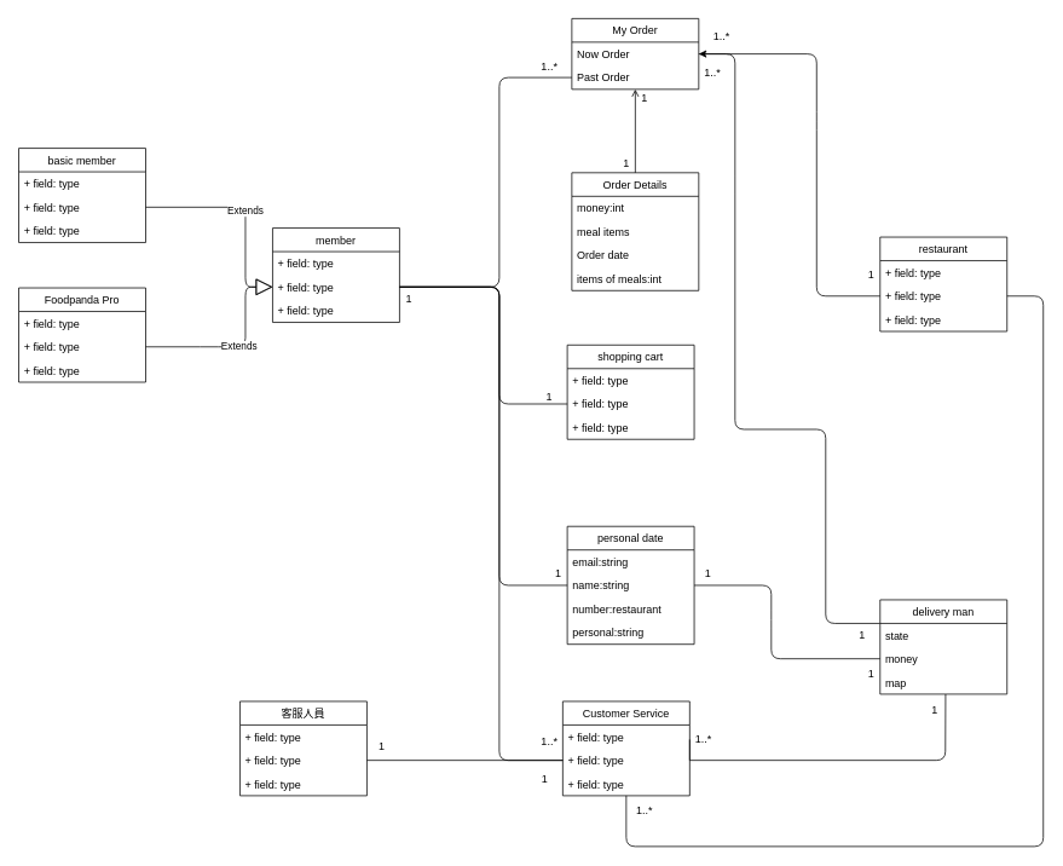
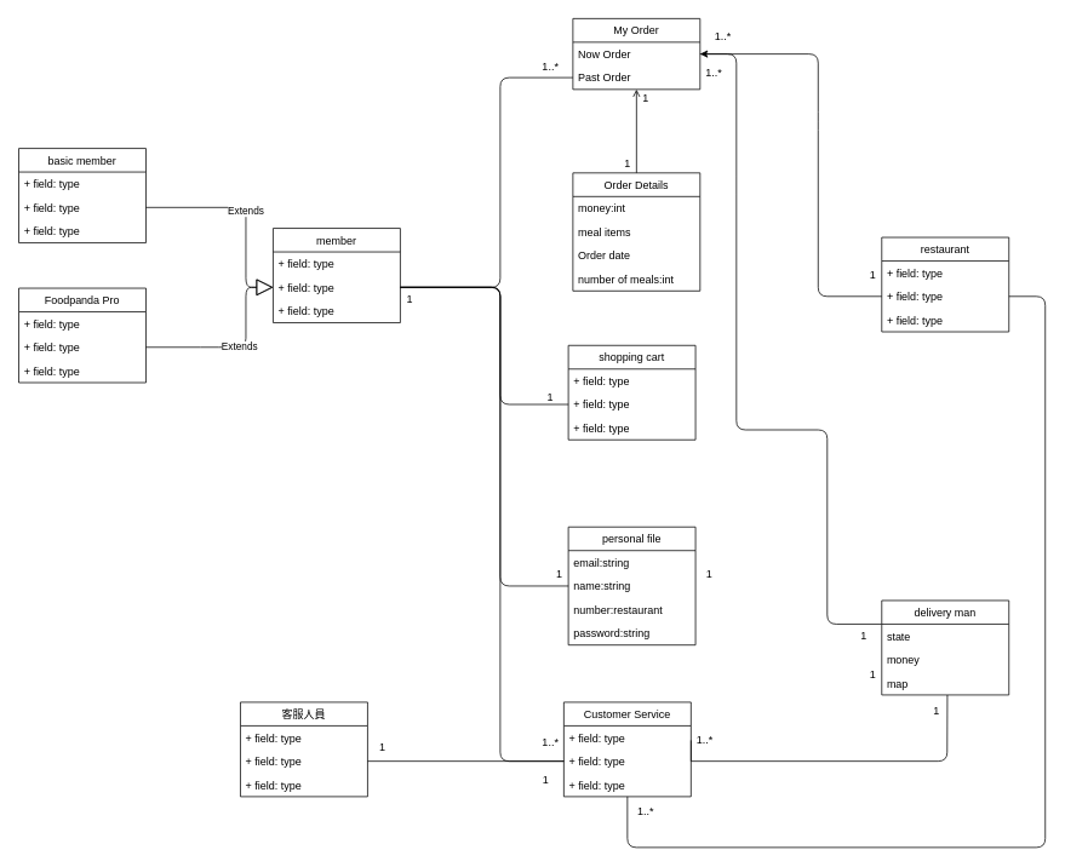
- <mxCell id="22" value="items of meals:int" style="text;strokeColor=none;fillColor=none;align=left;verticalAlign=top;spacingLeft=4;spacingRight=4;overflow=hidden;rotatable=0;points=[[0,0.5],[1,0.5]];portConstraint=eastwest;" vertex="1" parent="18"><mxGeometry y="104" width="140" height="26" as="geometry" /></mxCell>
+ <mxCell id="22" value="number of meals:int" style="text;strokeColor=none;fillColor=none;align=left;verticalAlign=top;spacingLeft=4;spacingRight=4;overflow=hidden;rotatable=0;points=[[0,0.5],[1,0.5]];portConstraint=eastwest;" vertex="1" parent="18"><mxGeometry y="104" width="140" height="26" as="geometry" /></mxCell>
- <mxCell id="23" value="personal date" style="swimlane;fontStyle=0;childLayout=stackLayout;horizontal=1;startSize=26;fillColor=none;horizontalStack=0;resizeParent=1;resizeParentMax=0;resizeLast=0;collapsible=1;marginBottom=0;" vertex="1" parent="1"><mxGeometry x="625" y="580" width="140" height="130" as="geometry" /></mxCell>
+ <mxCell id="23" value="personal file" style="swimlane;fontStyle=0;childLayout=stackLayout;horizontal=1;startSize=26;fillColor=none;horizontalStack=0;resizeParent=1;resizeParentMax=0;resizeLast=0;collapsible=1;marginBottom=0;" vertex="1" parent="1"><mxGeometry x="625" y="580" width="140" height="130" as="geometry" /></mxCell>
- <mxCell id="27" value="personal:string" style="text;strokeColor=none;fillColor=none;align=left;verticalAlign=top;spacingLeft=4;spacingRight=4;overflow=hidden;rotatable=0;points=[[0,0.5],[1,0.5]];portConstraint=eastwest;" vertex="1" parent="23"><mxGeometry y="104" width="140" height="26" as="geometry" /></mxCell>
+ <mxCell id="27" value="password:string" style="text;strokeColor=none;fillColor=none;align=left;verticalAlign=top;spacingLeft=4;spacingRight=4;overflow=hidden;rotatable=0;points=[[0,0.5],[1,0.5]];portConstraint=eastwest;" vertex="1" parent="23"><mxGeometry y="104" width="140" height="26" as="geometry" /></mxCell>
- <mxCell id="67" value="" style="endArrow=none;html=1;exitX=0;exitY=0.5;exitDx=0;exitDy=0;entryX=1;entryY=0.5;entryDx=0;entryDy=0;" edge="1" parent="1" source="12" target="25"><mxGeometry width="50" height="50" relative="1" as="geometry"><mxPoint x="980" y="546" as="sourcePoint" /><mxPoint x="770" y="412" as="targetPoint" /><Array as="points"><mxPoint x="850" y="726" /><mxPoint x="850" y="683" /><mxPoint x="850" y="645" /></Array></mxGeometry></mxCell>
